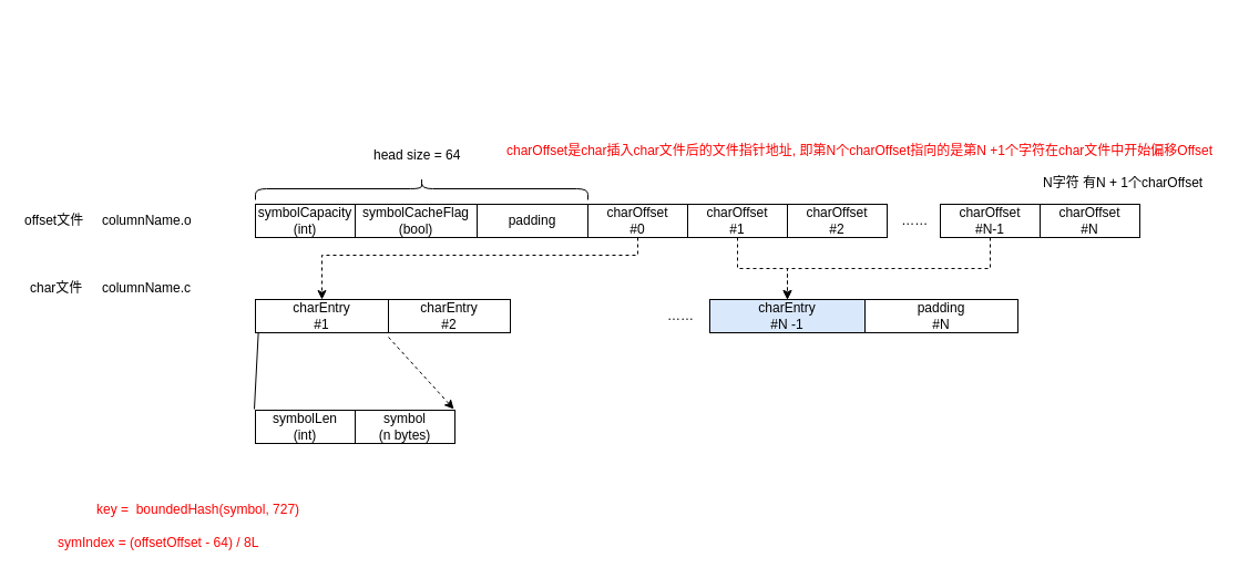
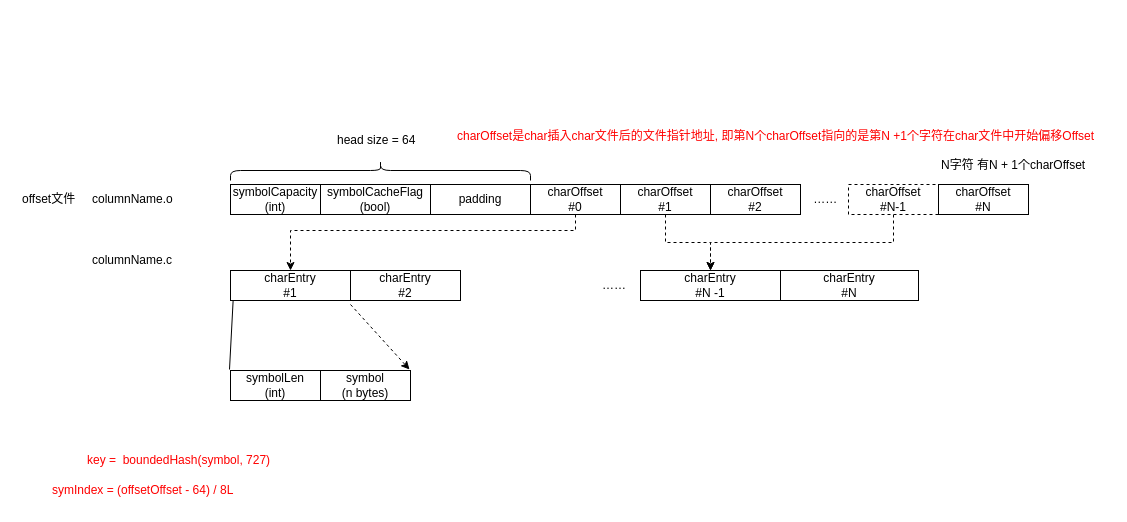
- <mxCell id="23" value="charOffset&lt;br&gt;#N-1" style="rounded=0;whiteSpace=wrap;html=1;" parent="1" vertex="1"><mxGeometry x="848" y="184" width="90" height="30" as="geometry" /></mxCell>
+ <mxCell id="23" value="charOffset&lt;br&gt;#N-1" style="rounded=0;whiteSpace=wrap;html=1;dashed=1;" parent="1" vertex="1"><mxGeometry x="848" y="184" width="90" height="30" as="geometry" /></mxCell>
- <mxCell id="8" value="char文件" style="text;html=1;resizable=0;points=[];autosize=1;align=left;verticalAlign=top;spacingTop=-4;" parent="1" vertex="1"><mxGeometry x="25" y="250" width="60" height="20" as="geometry" /></mxCell>
- <mxCell id="26" value="charEntry&lt;br&gt;#N -1" style="rounded=0;whiteSpace=wrap;html=1;fillColor=#dae8fc;" parent="1" vertex="1"><mxGeometry x="640" y="270" width="140" height="30" as="geometry" /></mxCell>
+ <mxCell id="26" value="charEntry&lt;br&gt;#N -1" style="rounded=0;whiteSpace=wrap;html=1;" parent="1" vertex="1"><mxGeometry x="640" y="270" width="140" height="30" as="geometry" /></mxCell>
- <mxCell id="27" value="padding&lt;br&gt;#N" style="rounded=0;whiteSpace=wrap;html=1;" parent="1" vertex="1"><mxGeometry x="780" y="270" width="138" height="30" as="geometry" /></mxCell>
+ <mxCell id="27" value="charEntry&lt;br&gt;#N" style="rounded=0;whiteSpace=wrap;html=1;" parent="1" vertex="1"><mxGeometry x="780" y="270" width="138" height="30" as="geometry" /></mxCell>
